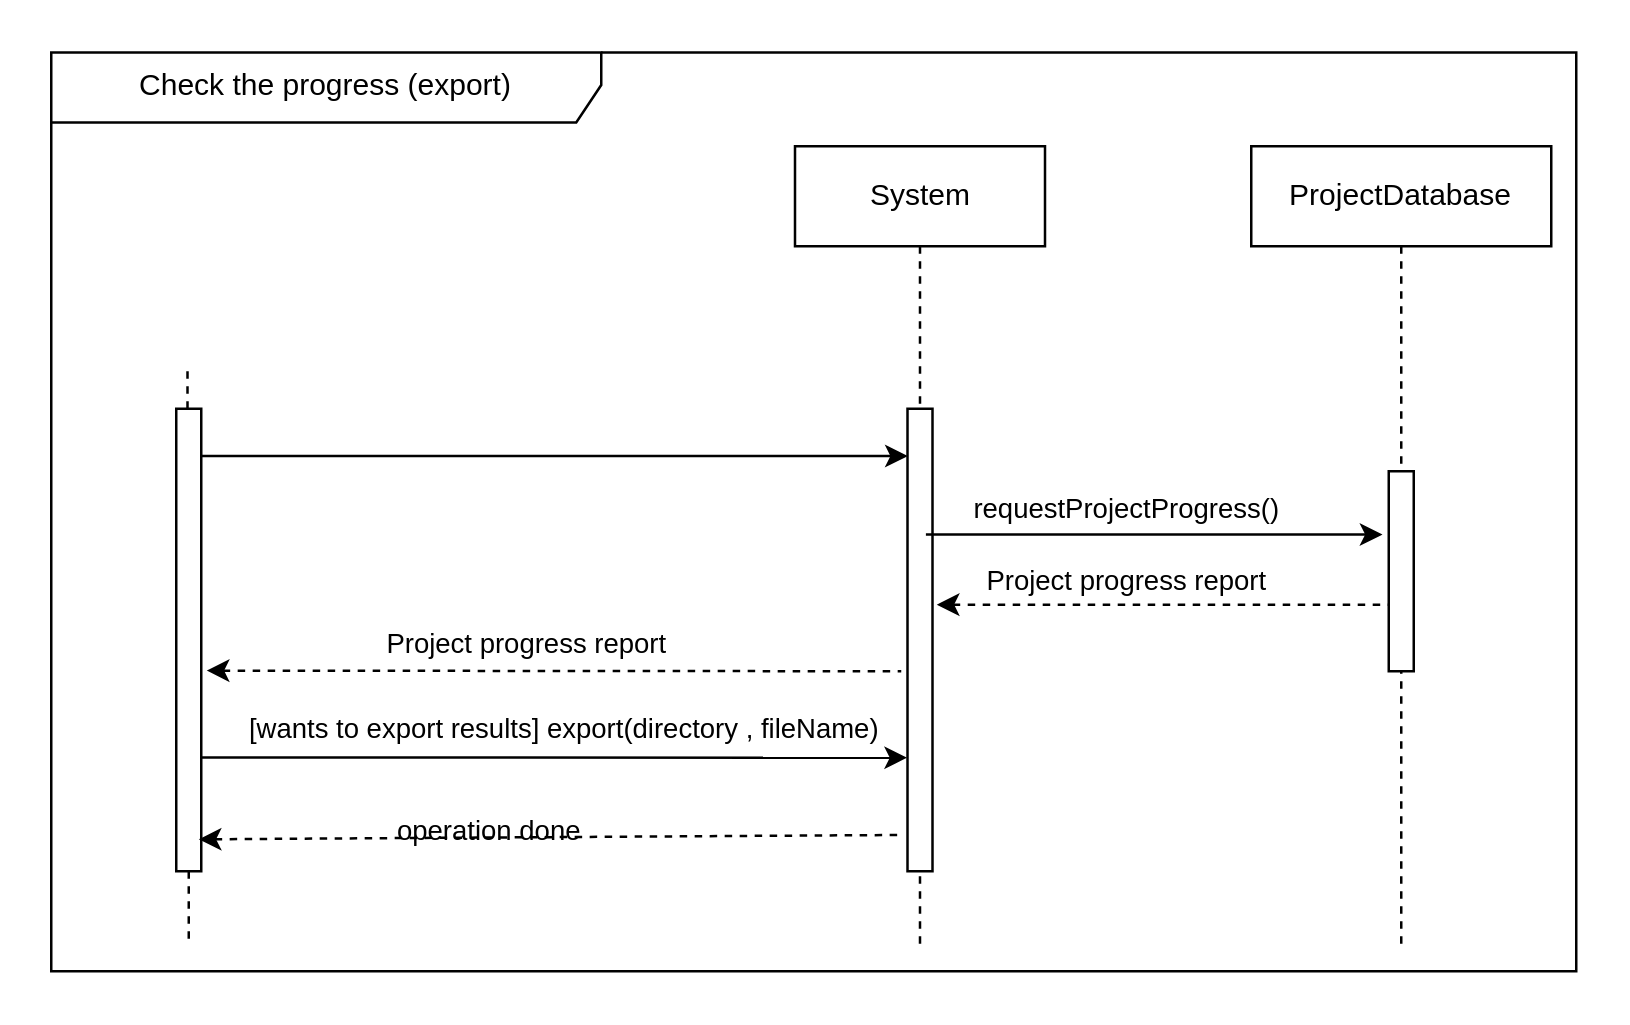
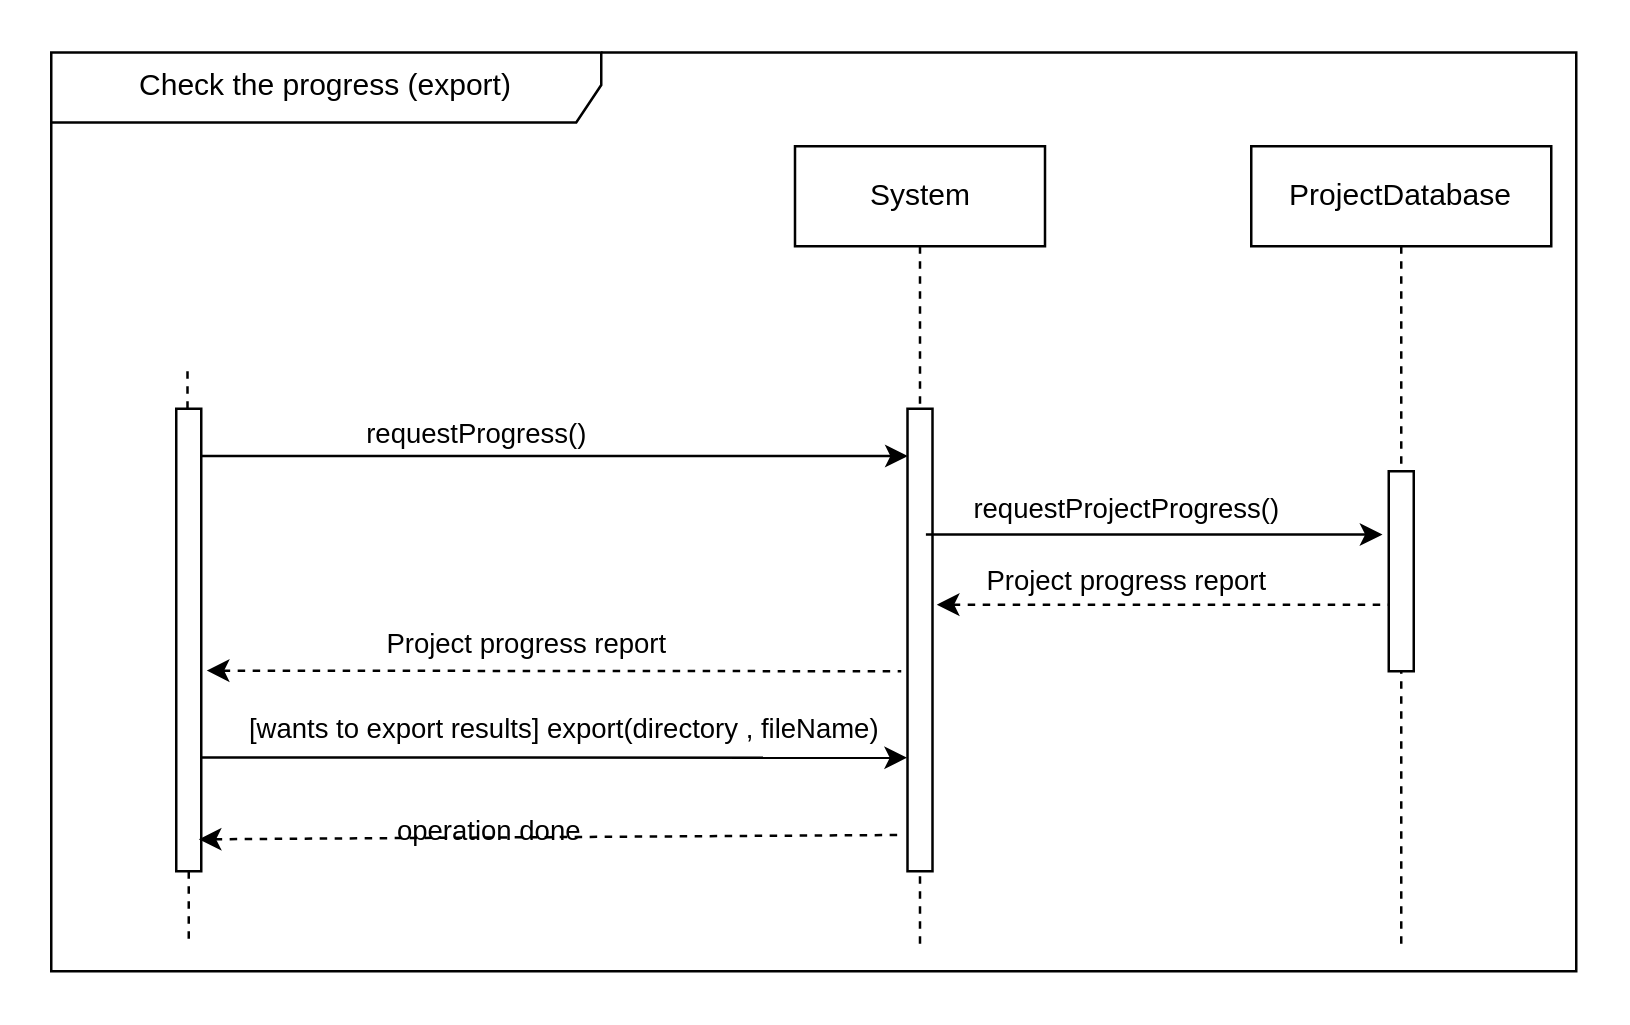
+ <mxCell id="9" value="requestProgress()" style="text;html=1;align=center;verticalAlign=middle;resizable=0;points=[];autosize=1;strokeColor=none;fontSize=11;" parent="1" vertex="1"><mxGeometry x="140" y="163" width="100" height="20" as="geometry" /></mxCell>
